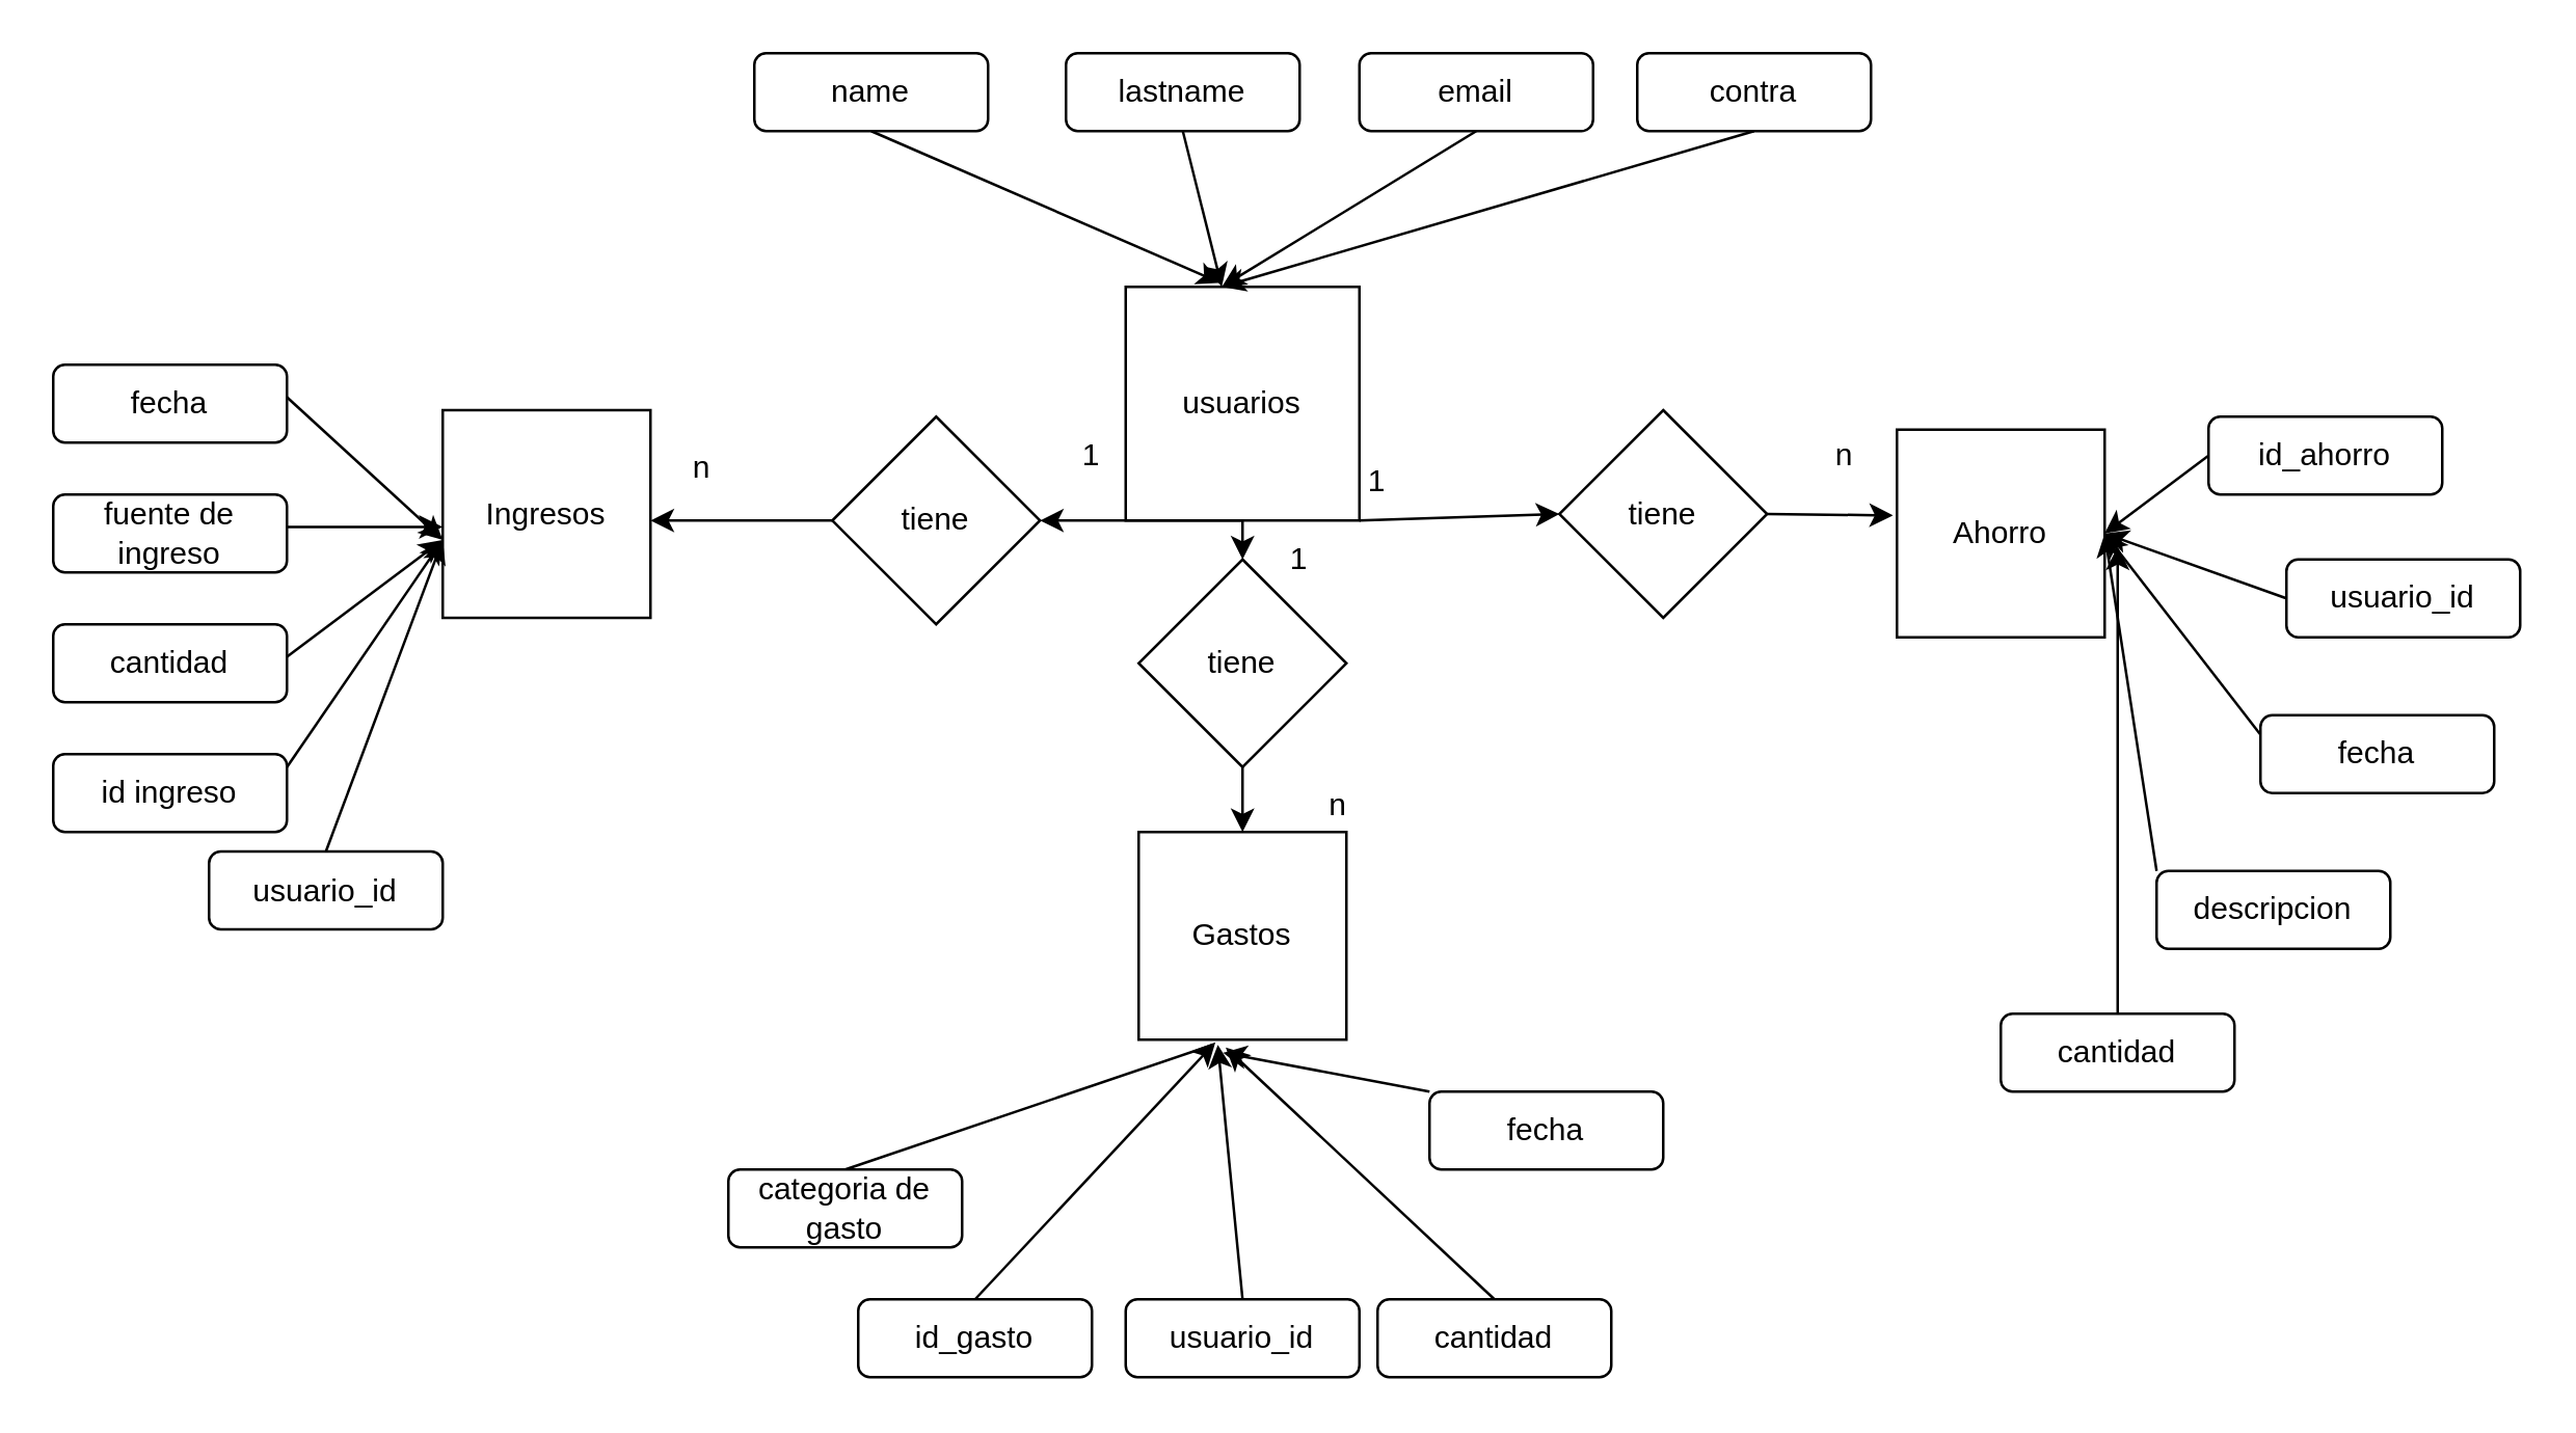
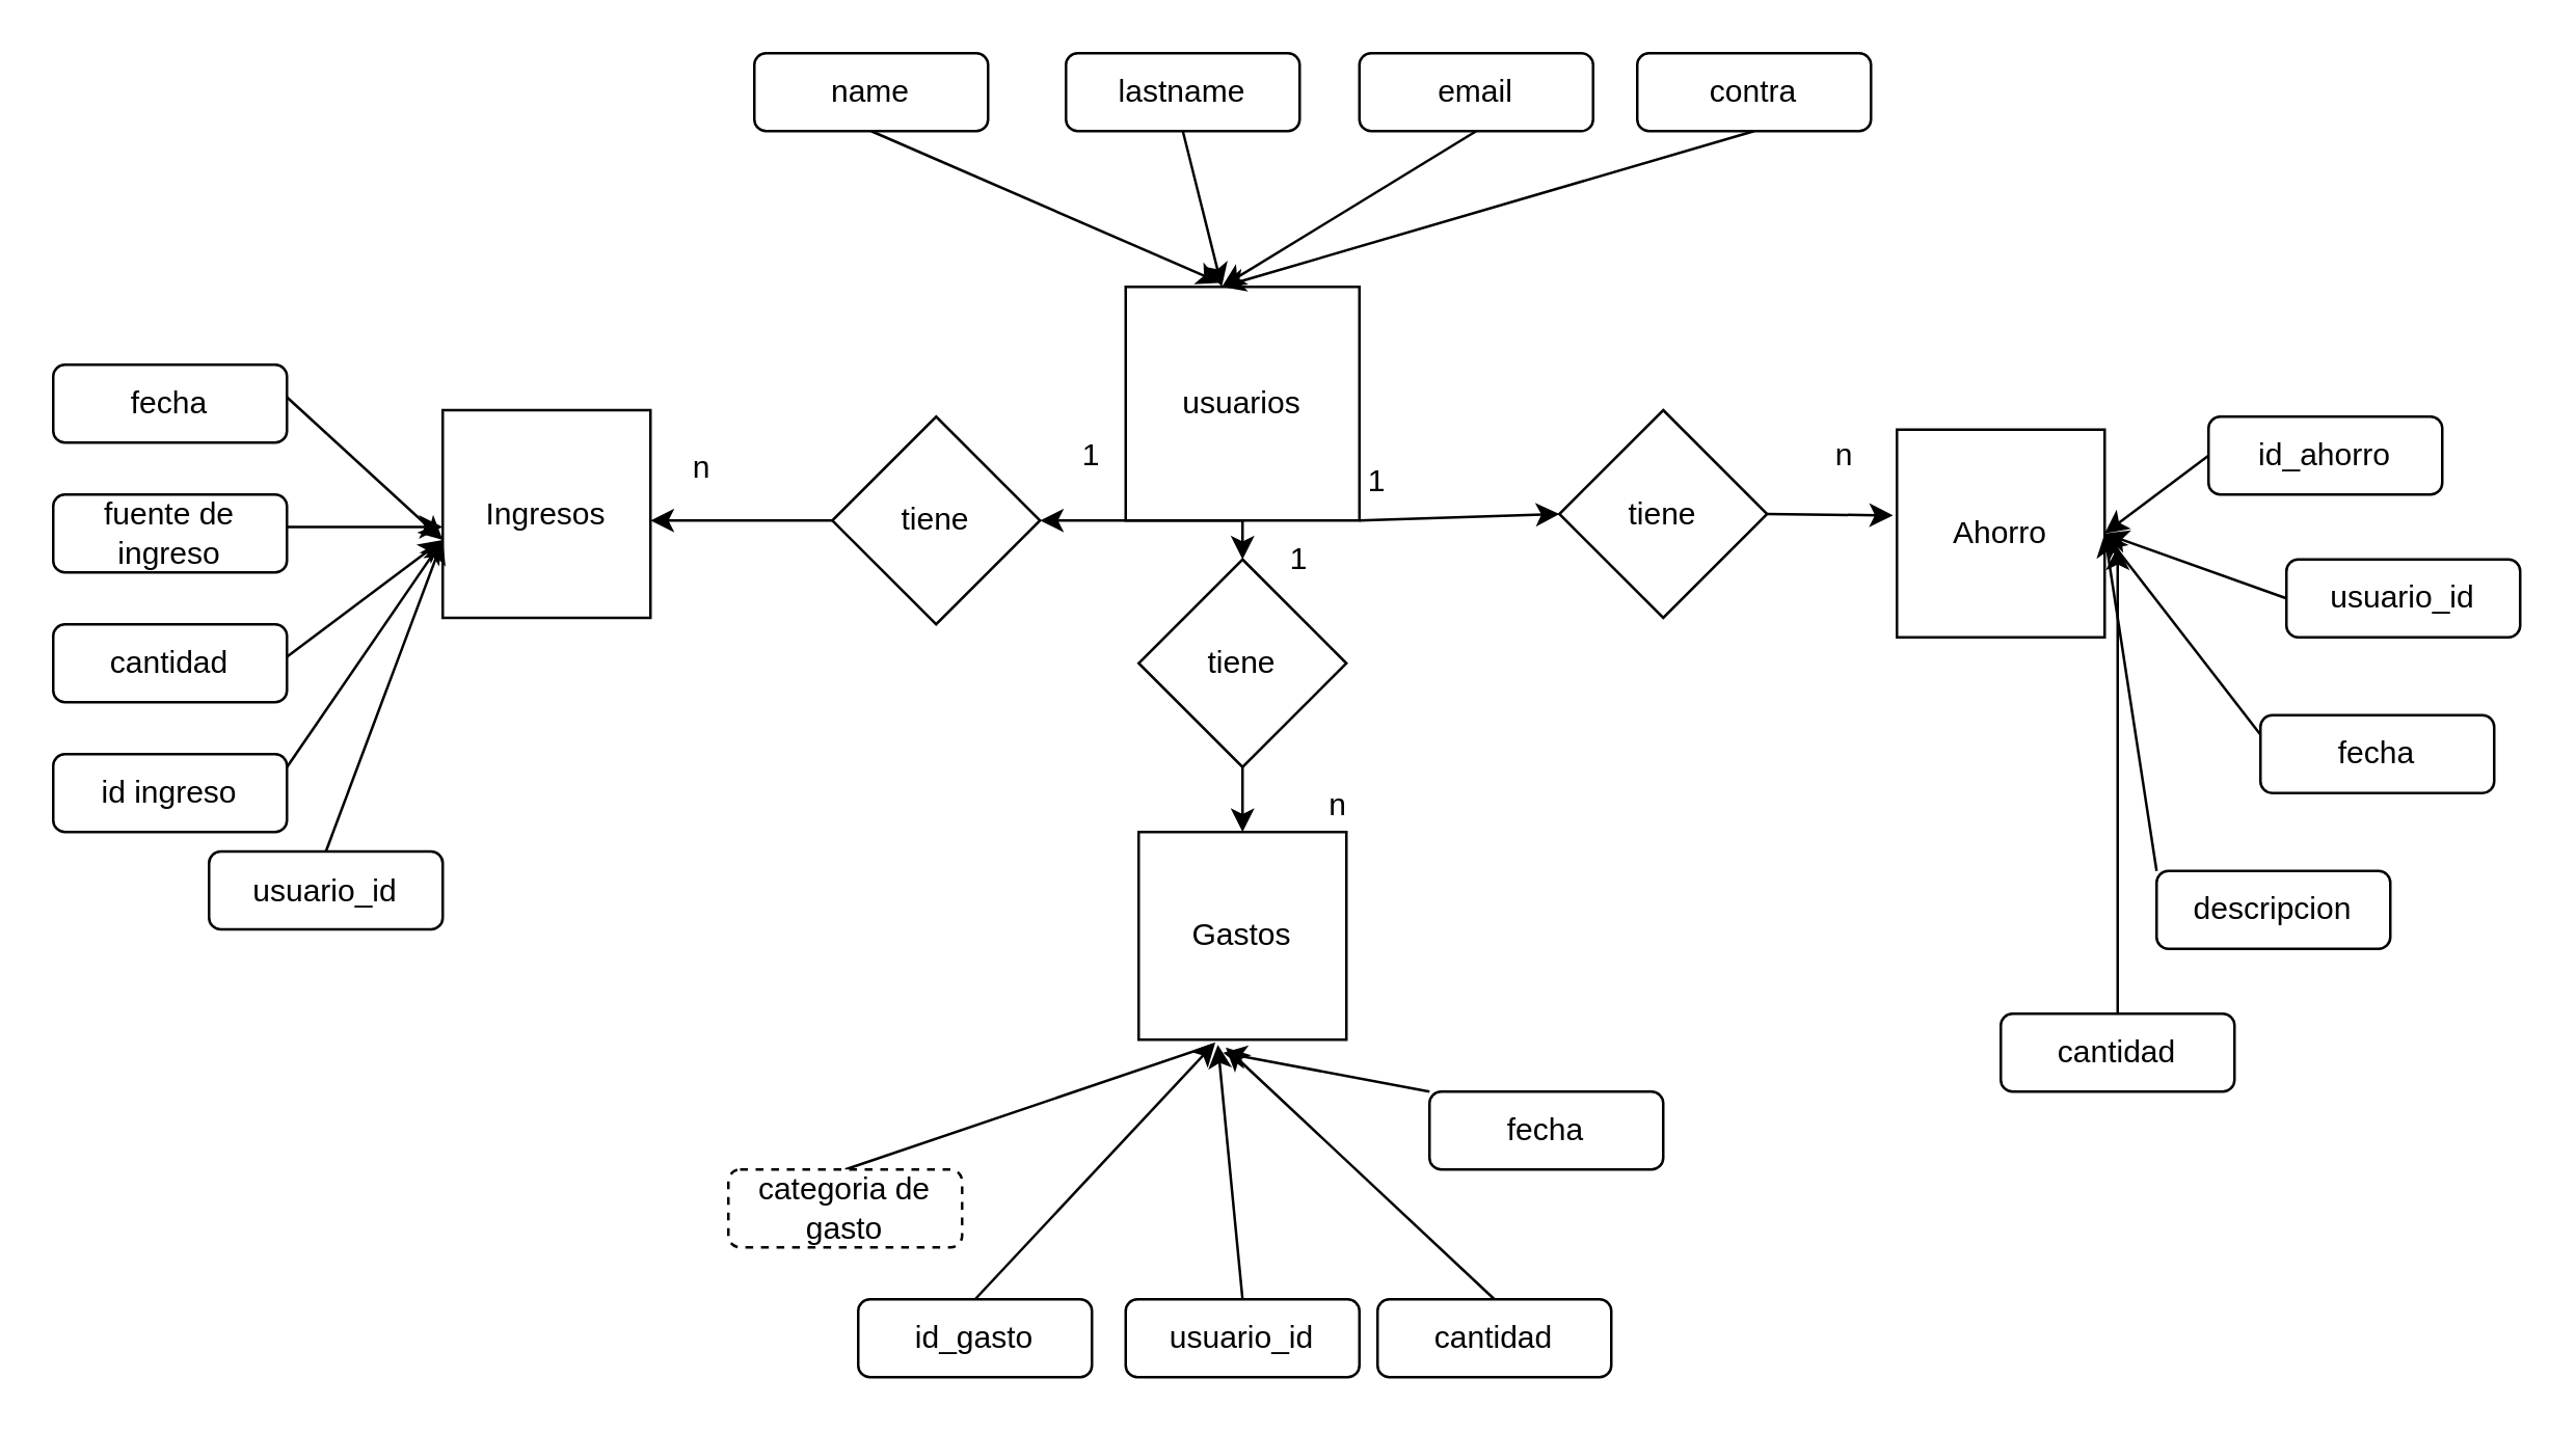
- <mxCell id="23" value="categoria de gasto" style="rounded=1;whiteSpace=wrap;html=1;" vertex="1" parent="1"><mxGeometry x="280" y="450" width="90" height="30" as="geometry" /></mxCell>
+ <mxCell id="23" value="categoria de gasto" style="rounded=1;whiteSpace=wrap;html=1;dashed=1;" vertex="1" parent="1"><mxGeometry x="280" y="450" width="90" height="30" as="geometry" /></mxCell>
